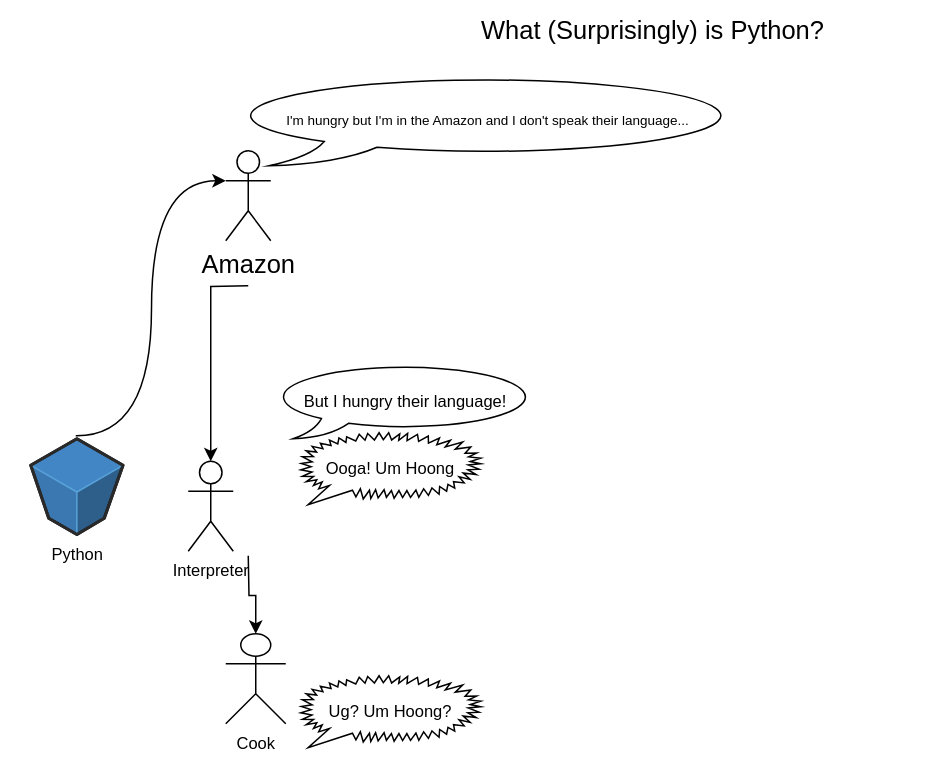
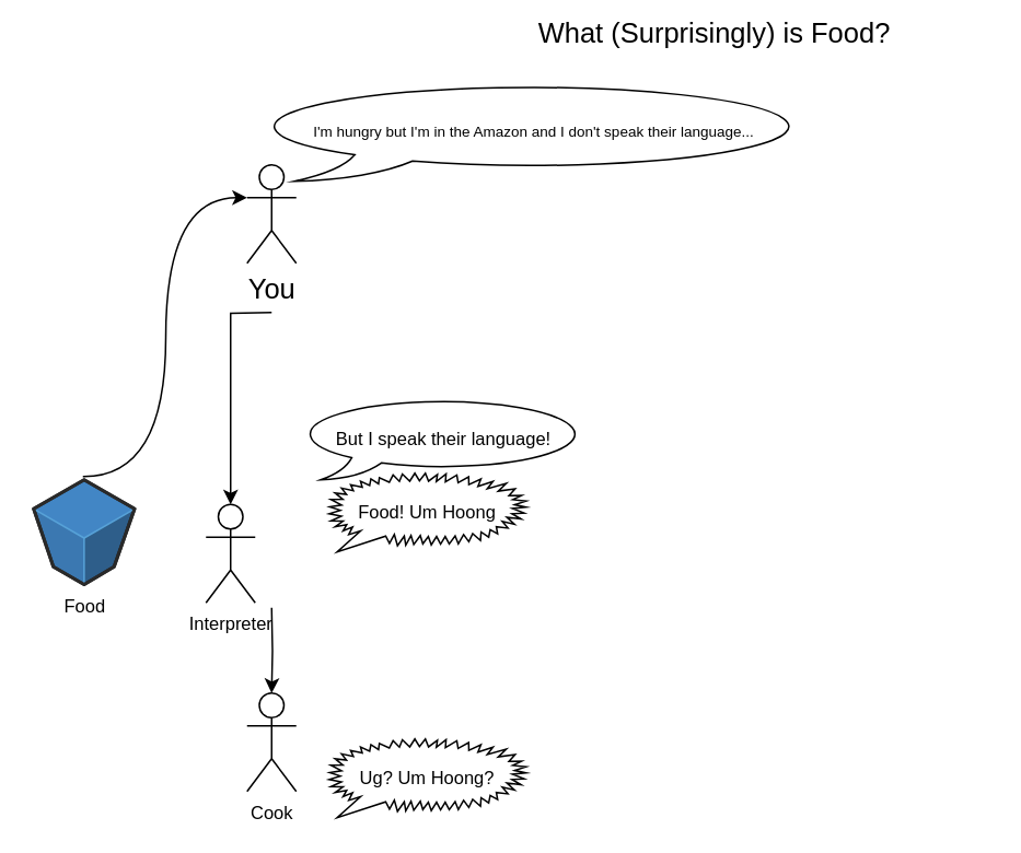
- <mxCell id="2" value="&lt;font style=&quot;font-size: 17px;&quot;&gt;What (Surprisingly) is Python?&lt;/font&gt;" style="text;html=1;strokeColor=none;fillColor=none;align=center;verticalAlign=middle;whiteSpace=wrap;rounded=0;" vertex="1" parent="1"><mxGeometry x="270" y="20" width="330" as="geometry" /></mxCell>
+ <mxCell id="2" value="&lt;font style=&quot;font-size: 17px;&quot;&gt;What (Surprisingly) is Food?&lt;/font&gt;" style="text;html=1;strokeColor=none;fillColor=none;align=center;verticalAlign=middle;whiteSpace=wrap;rounded=0;" vertex="1" parent="1"><mxGeometry x="270" y="20" width="330" as="geometry" /></mxCell>
- <mxCell id="4" value="Amazon" style="shape=umlActor;verticalLabelPosition=bottom;verticalAlign=top;html=1;outlineConnect=0;fontSize=17;" vertex="1" parent="1"><mxGeometry x="150" y="100" width="30" height="60" as="geometry" /></mxCell>
+ <mxCell id="4" value="You" style="shape=umlActor;verticalLabelPosition=bottom;verticalAlign=top;html=1;outlineConnect=0;fontSize=17;" vertex="1" parent="1"><mxGeometry x="150" y="100" width="30" height="60" as="geometry" /></mxCell>
- <mxCell id="8" value="But I hungry their language!" style="whiteSpace=wrap;html=1;shape=mxgraph.basic.oval_callout;fontSize=11;" vertex="1" parent="1"><mxGeometry x="180" y="242" width="180" height="50" as="geometry" /></mxCell>
+ <mxCell id="8" value="But I speak their language!" style="whiteSpace=wrap;html=1;shape=mxgraph.basic.oval_callout;fontSize=11;" vertex="1" parent="1"><mxGeometry x="180" y="242" width="180" height="50" as="geometry" /></mxCell>
- <mxCell id="10" value="Ooga! Um Hoong" style="whiteSpace=wrap;html=1;shape=mxgraph.basic.loud_callout;fontSize=11;" vertex="1" parent="1"><mxGeometry x="200" y="288" width="120" height="48" as="geometry" /></mxCell>
+ <mxCell id="10" value="Food! Um Hoong" style="whiteSpace=wrap;html=1;shape=mxgraph.basic.loud_callout;fontSize=11;" vertex="1" parent="1"><mxGeometry x="200" y="288" width="120" height="48" as="geometry" /></mxCell>
- <mxCell id="13" value="Python" style="verticalLabelPosition=bottom;html=1;verticalAlign=top;strokeWidth=1;align=center;outlineConnect=0;dashed=0;outlineConnect=0;shape=mxgraph.aws3d.s3Bucket;fillColor=#4286c5;strokeColor=#57A2D8;aspect=fixed;fontSize=11;" vertex="1" parent="1"><mxGeometry x="20" y="292" width="61.5" height="63.8" as="geometry" /></mxCell>
+ <mxCell id="13" value="Food" style="verticalLabelPosition=bottom;html=1;verticalAlign=top;strokeWidth=1;align=center;outlineConnect=0;dashed=0;outlineConnect=0;shape=mxgraph.aws3d.s3Bucket;fillColor=#4286c5;strokeColor=#57A2D8;aspect=fixed;fontSize=11;" vertex="1" parent="1"><mxGeometry x="20" y="292" width="61.5" height="63.8" as="geometry" /></mxCell>
- <mxCell id="9" value="Cook" style="shape=umlActor;verticalLabelPosition=bottom;verticalAlign=top;html=1;outlineConnect=0;fontSize=11;" vertex="1" parent="1"><mxGeometry x="150" y="422" width="40" height="60" as="geometry" /></mxCell>
+ <mxCell id="9" value="Cook" style="shape=umlActor;verticalLabelPosition=bottom;verticalAlign=top;html=1;outlineConnect=0;fontSize=11;" vertex="1" parent="1"><mxGeometry x="150" y="422" width="30" height="60" as="geometry" /></mxCell>
